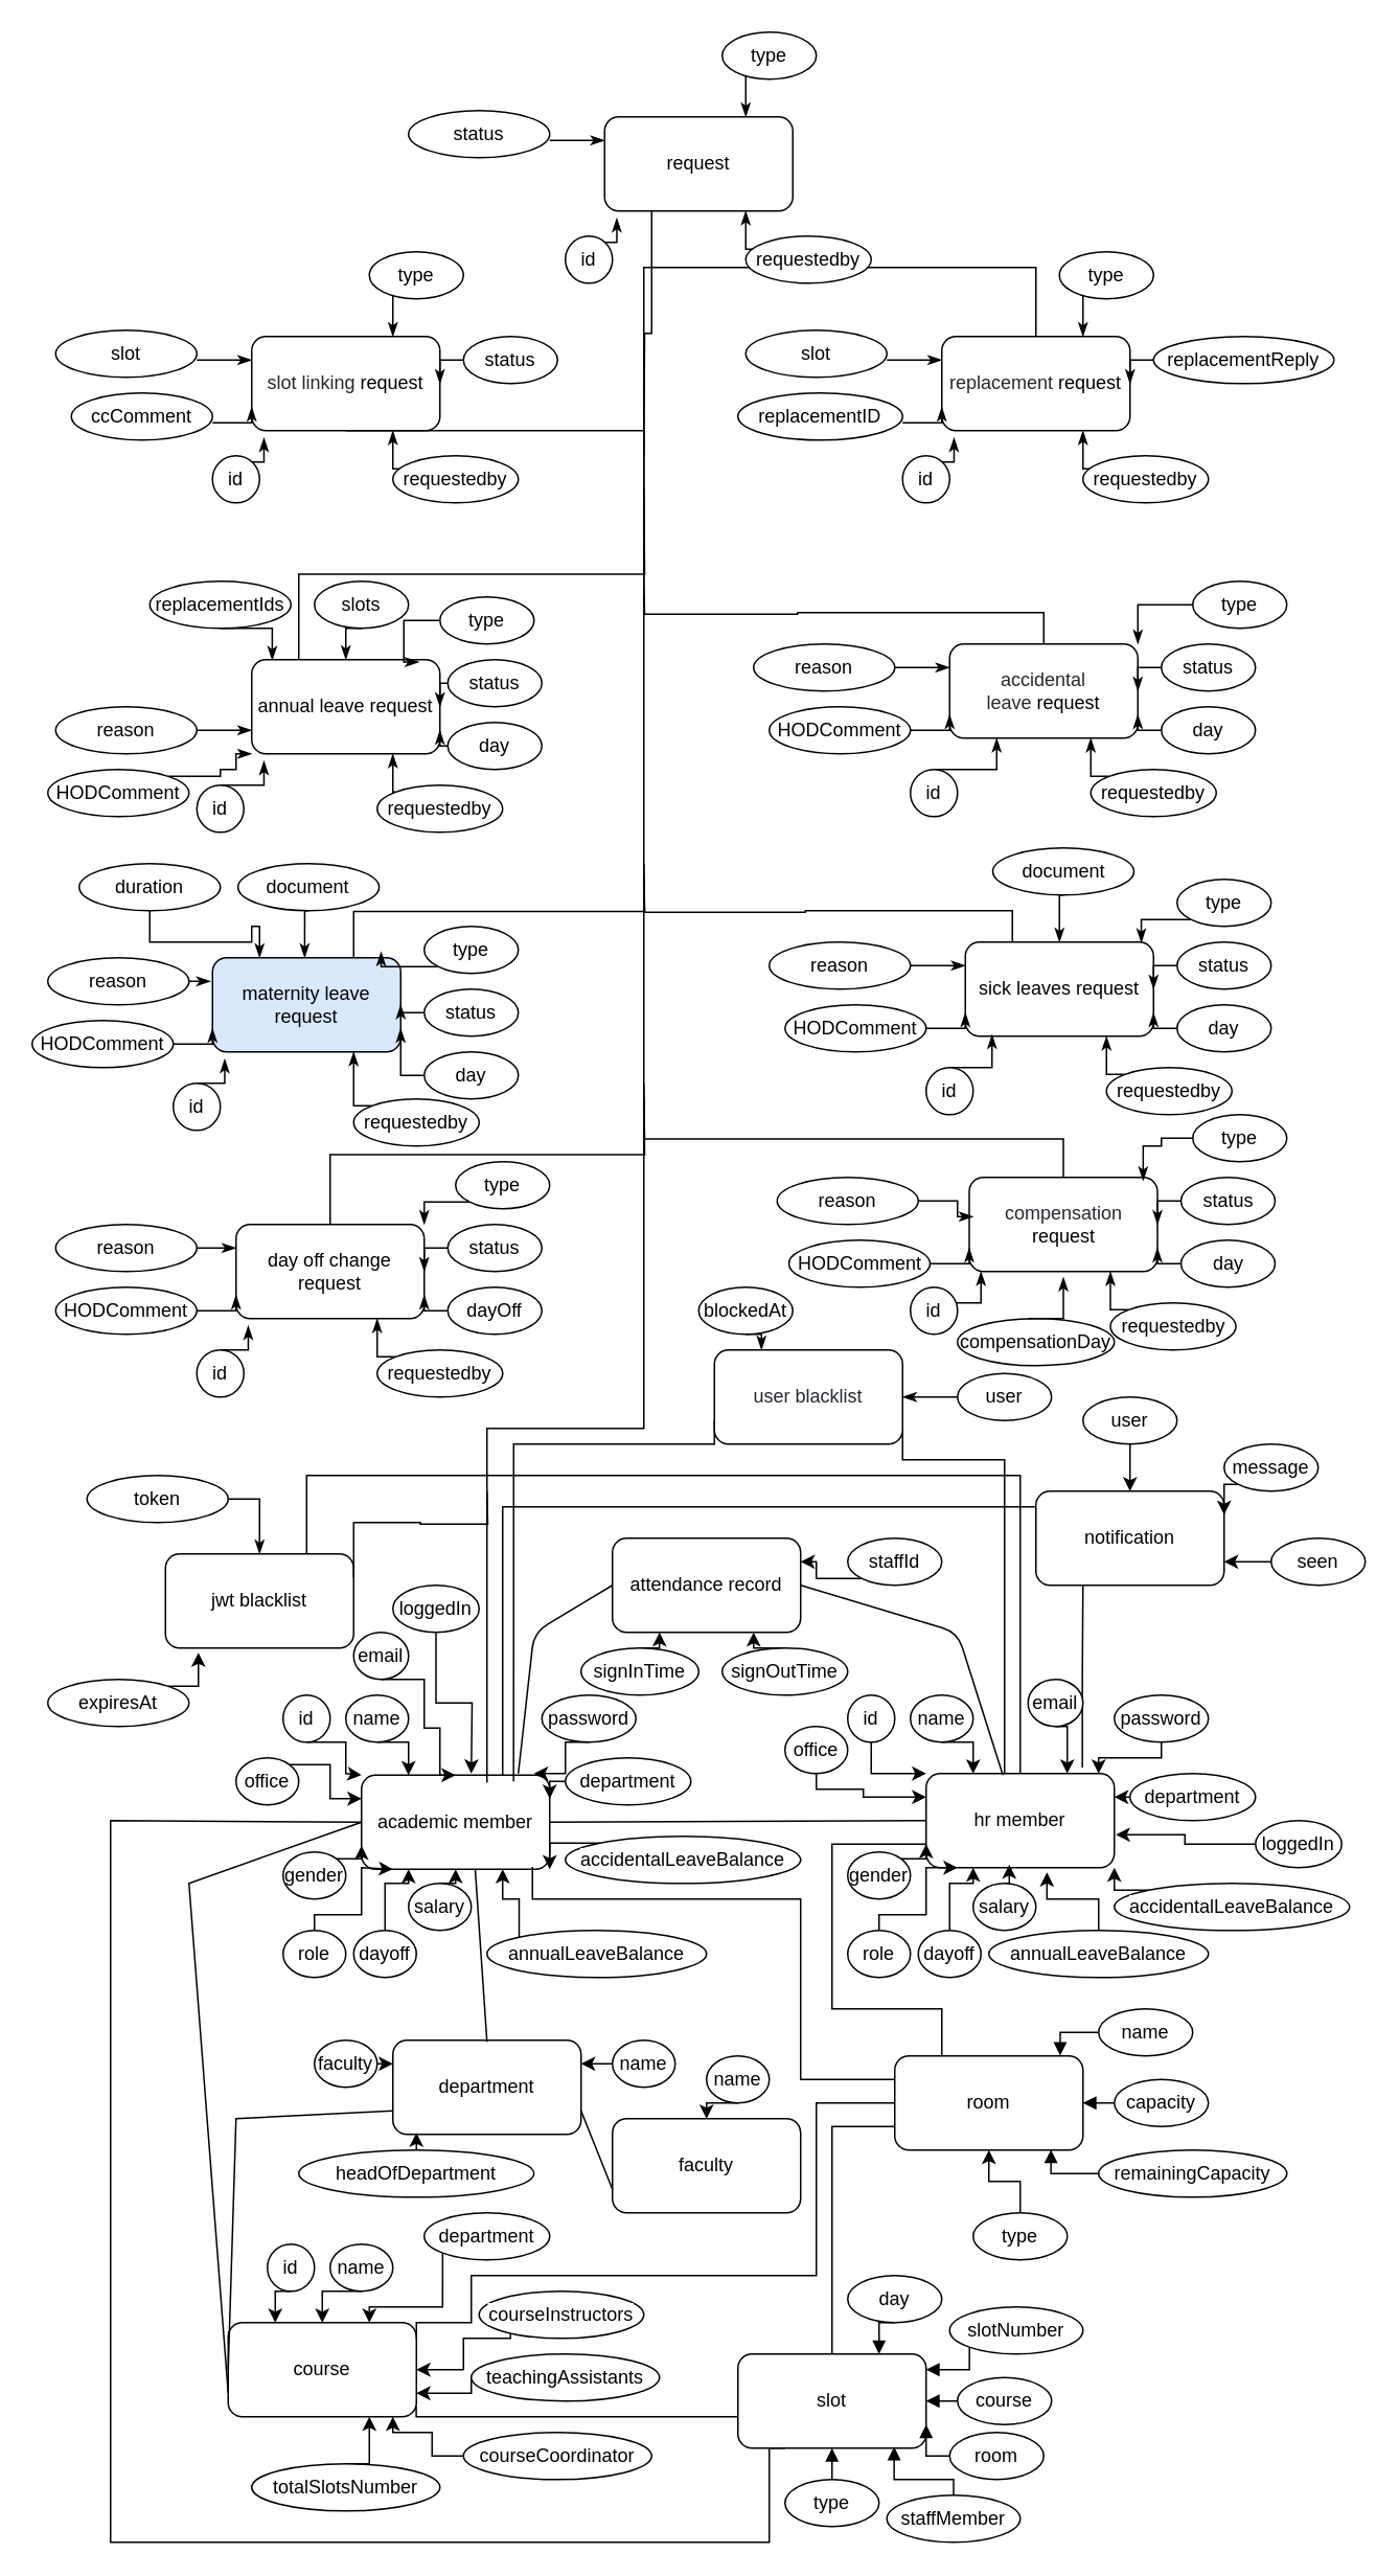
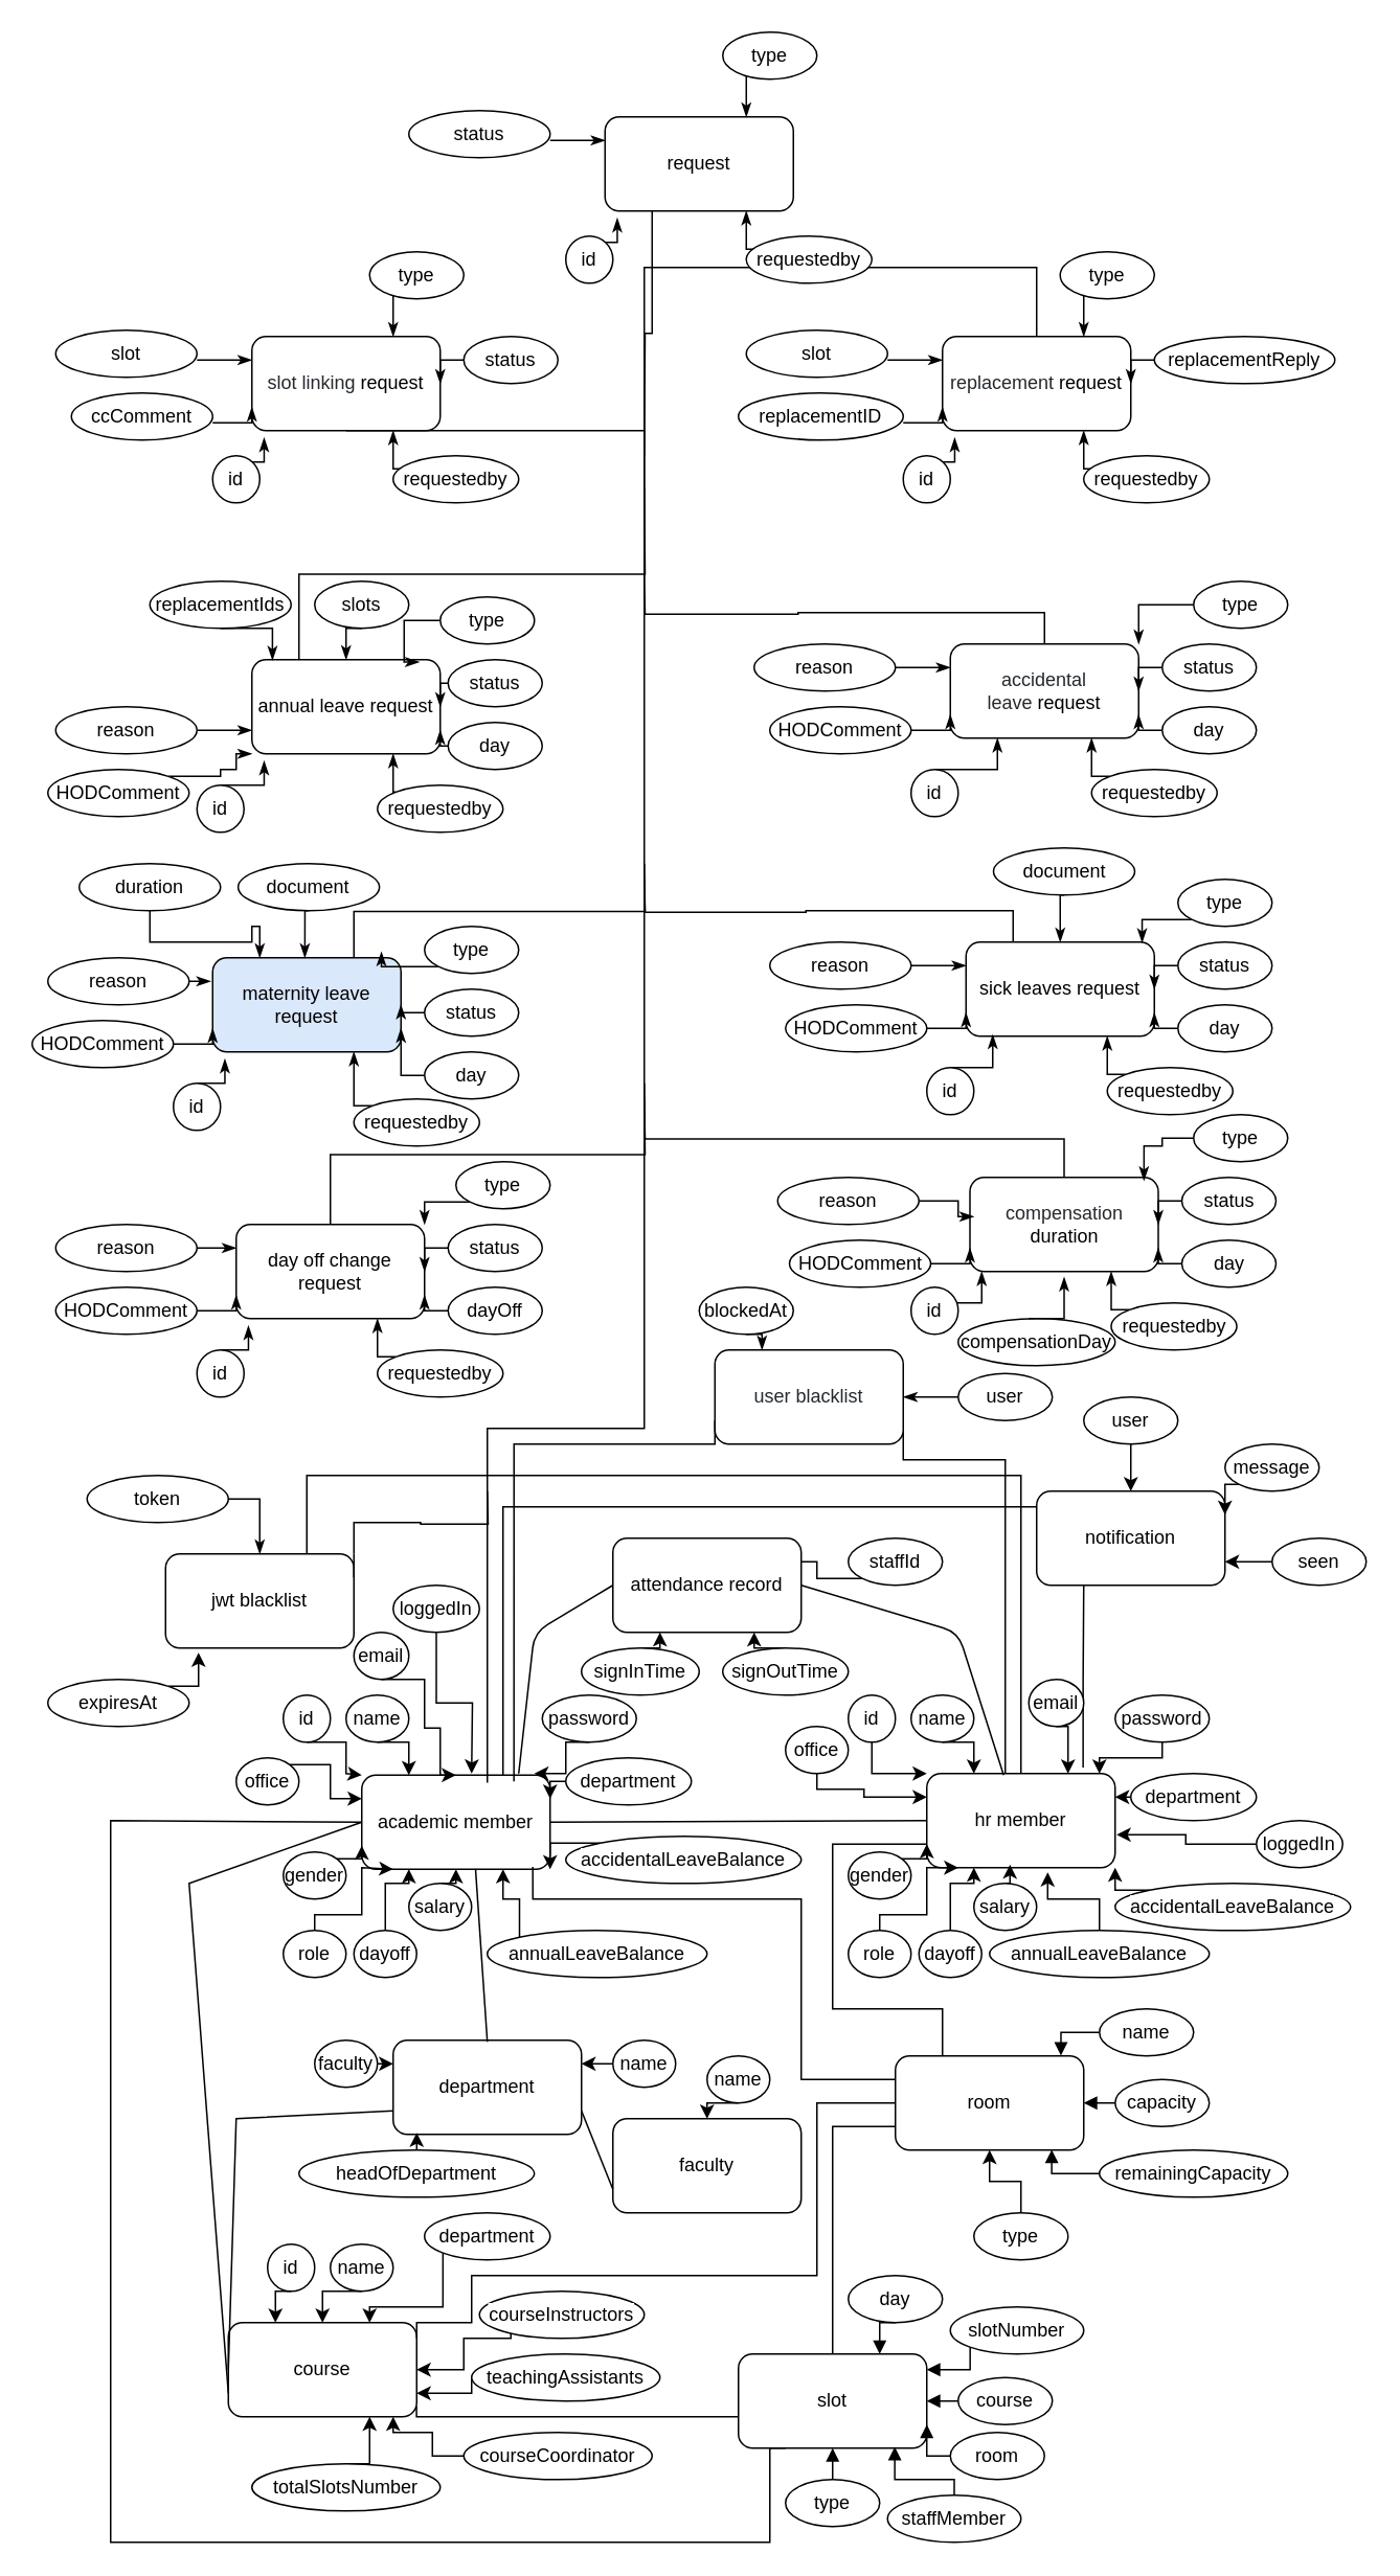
- <mxCell id="130" value="&lt;span style=&quot;color: rgb(36 , 41 , 46) ; font-family: , &amp;#34;consolas&amp;#34; , &amp;#34;liberation mono&amp;#34; , &amp;#34;menlo&amp;#34; , monospace ; background-color: rgb(255 , 255 , 255)&quot;&gt;compensation &lt;/span&gt;request" style="rounded=1;whiteSpace=wrap;html=1;" parent="1" vertex="1"><mxGeometry x="617.5" y="750" width="120" height="60" as="geometry" /></mxCell>
+ <mxCell id="130" value="&lt;span style=&quot;color: rgb(36 , 41 , 46) ; font-family: , &amp;#34;consolas&amp;#34; , &amp;#34;liberation mono&amp;#34; , &amp;#34;menlo&amp;#34; , monospace ; background-color: rgb(255 , 255 , 255)&quot;&gt;compensation &lt;/span&gt;duration" style="rounded=1;whiteSpace=wrap;html=1;" parent="1" vertex="1"><mxGeometry x="617.5" y="750" width="120" height="60" as="geometry" /></mxCell>
- <mxCell id="84" style="edgeStyle=orthogonalEdgeStyle;rounded=0;orthogonalLoop=1;jettySize=auto;html=1;exitX=1;exitY=1;exitDx=0;exitDy=0;entryX=1;entryY=0.25;entryDx=0;entryDy=0;" parent="1" source="85" target="83" edge="1"><mxGeometry relative="1" as="geometry" /></mxCell>
+ <mxCell id="84" style="edgeStyle=orthogonalEdgeStyle;rounded=0;orthogonalLoop=1;jettySize=auto;html=1;exitX=1;exitY=1;exitDx=0;exitDy=0;entryX=1;entryY=0.25;entryDx=0;entryDy=0;endArrow=none;" parent="1" source="85" target="83" edge="1"><mxGeometry relative="1" as="geometry" /></mxCell>
